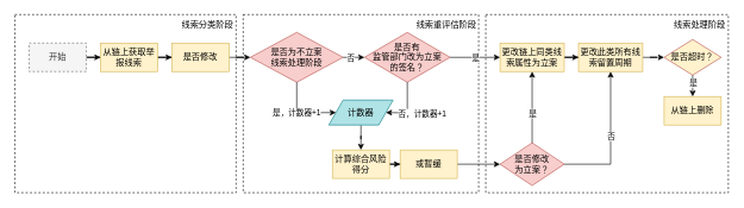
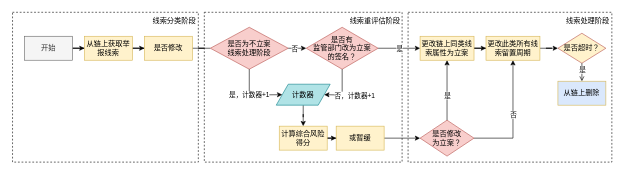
- <mxCell id="6" value="开始" style="rounded=0;whiteSpace=wrap;html=1;fillColor=#f5f5f5;fontColor=#333333;strokeColor=#666666;dashed=1;" vertex="1" parent="1"><mxGeometry x="40" y="60" width="80" height="40" as="geometry" /></mxCell>
+ <mxCell id="6" value="开始" style="rounded=0;whiteSpace=wrap;html=1;fillColor=#f5f5f5;fontColor=#333333;strokeColor=#666666;" vertex="1" parent="1"><mxGeometry x="40" y="60" width="80" height="40" as="geometry" /></mxCell>
- <mxCell id="9" value="" style="edgeStyle=orthogonalEdgeStyle;rounded=0;orthogonalLoop=1;jettySize=auto;html=1;" edge="1" parent="1" source="10" target="11"><mxGeometry relative="1" as="geometry" /></mxCell>
+ <mxCell id="9" value="" style="edgeStyle=orthogonalEdgeStyle;rounded=0;orthogonalLoop=1;jettySize=auto;html=1;endArrow=none;" edge="1" parent="1" source="10" target="11"><mxGeometry relative="1" as="geometry" /></mxCell>
- <mxCell id="38" value="" style="endArrow=classic;html=1;rounded=0;exitX=0.5;exitY=1;exitDx=0;exitDy=0;entryX=0.5;entryY=0;entryDx=0;entryDy=0;" edge="1" parent="1" source="36" target="37"><mxGeometry relative="1" as="geometry"><mxPoint x="970" y="110" as="sourcePoint" /><mxPoint x="1070" y="110" as="targetPoint" /></mxGeometry></mxCell>
+ <mxCell id="38" value="" style="endArrow=open;html=1;rounded=0;exitX=0.5;exitY=1;exitDx=0;exitDy=0;entryX=0.5;entryY=0;entryDx=0;entryDy=0;" edge="1" parent="1" source="36" target="37"><mxGeometry relative="1" as="geometry"><mxPoint x="970" y="110" as="sourcePoint" /><mxPoint x="1070" y="110" as="targetPoint" /></mxGeometry></mxCell>
- <mxCell id="37" value="从链上删除" style="rounded=0;whiteSpace=wrap;html=1;fillColor=#fff2cc;strokeColor=#d6b656;" vertex="1" parent="1"><mxGeometry x="930" y="135" width="80" height="40" as="geometry" /></mxCell>
+ <mxCell id="37" value="从链上删除" style="rounded=0;whiteSpace=wrap;html=1;fillColor=#dae8fc;strokeColor=#d6b656;" vertex="1" parent="1"><mxGeometry x="930" y="135" width="80" height="40" as="geometry" /></mxCell>
